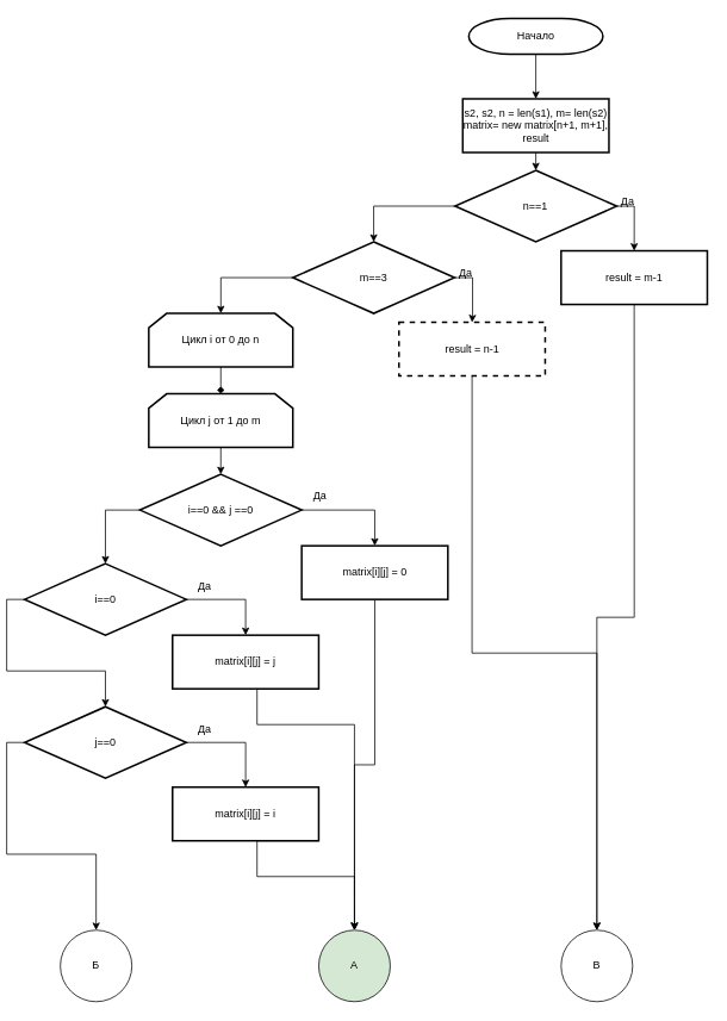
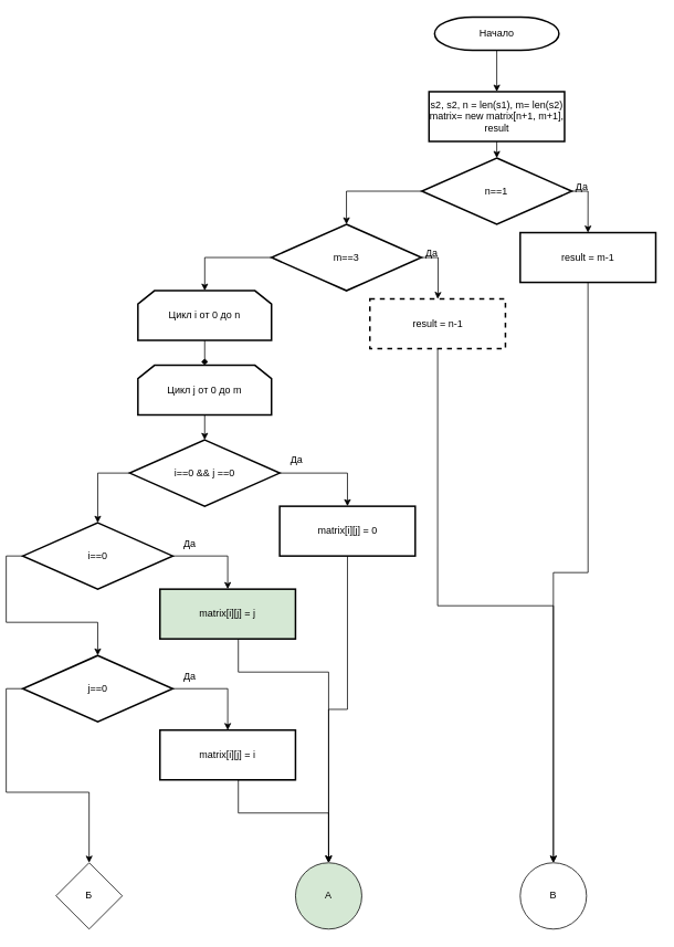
- <mxCell id="20" value="Цикл j от 1 до m" style="shape=loopLimit;whiteSpace=wrap;html=1;strokeWidth=2;direction=east;" parent="1" vertex="1"><mxGeometry x="158.88" y="440" width="161.12" height="60" as="geometry" /></mxCell>
+ <mxCell id="20" value="Цикл j от 0 до m" style="shape=loopLimit;whiteSpace=wrap;html=1;strokeWidth=2;direction=east;" parent="1" vertex="1"><mxGeometry x="158.88" y="440" width="161.12" height="60" as="geometry" /></mxCell>
- <mxCell id="30" value="matrix[i][j] = j" style="rounded=0;whiteSpace=wrap;html=1;absoluteArcSize=1;arcSize=14;strokeWidth=2;" parent="1" vertex="1"><mxGeometry x="185.44" y="710" width="163.5" height="60" as="geometry" /></mxCell>
+ <mxCell id="30" value="matrix[i][j] = j" style="rounded=0;whiteSpace=wrap;html=1;absoluteArcSize=1;arcSize=14;strokeWidth=2;fillColor=#d5e8d4;" parent="1" vertex="1"><mxGeometry x="185.44" y="710" width="163.5" height="60" as="geometry" /></mxCell>
- <mxCell id="41" value="Б" style="ellipse;whiteSpace=wrap;html=1;aspect=fixed;" parent="1" vertex="1"><mxGeometry x="60" y="1040" width="80" height="80" as="geometry" /></mxCell>
+ <mxCell id="41" value="Б" style="rhombus;whiteSpace=wrap;html=1;aspect=fixed;" parent="1" vertex="1"><mxGeometry x="60" y="1040" width="80" height="80" as="geometry" /></mxCell>
